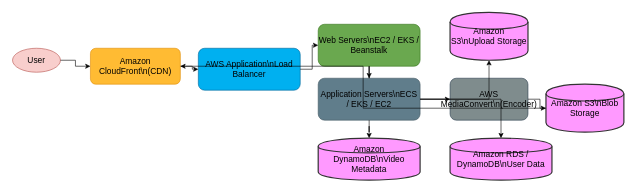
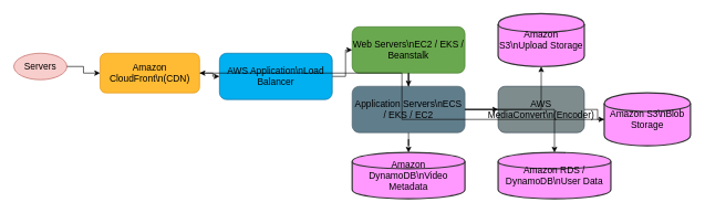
- <mxCell id="2" value="User" style="shape=ellipse;whiteSpace=wrap;html=1;fillColor=#f8cecc;strokeColor=#b85450;fontSize=14;" vertex="1" parent="1"><mxGeometry x="20" y="80" width="80" height="40" as="geometry" /></mxCell>
+ <mxCell id="2" value="Servers" style="shape=ellipse;whiteSpace=wrap;html=1;fillColor=#f8cecc;strokeColor=#b85450;fontSize=14;" vertex="1" parent="1"><mxGeometry x="20" y="80" width="80" height="40" as="geometry" /></mxCell>
